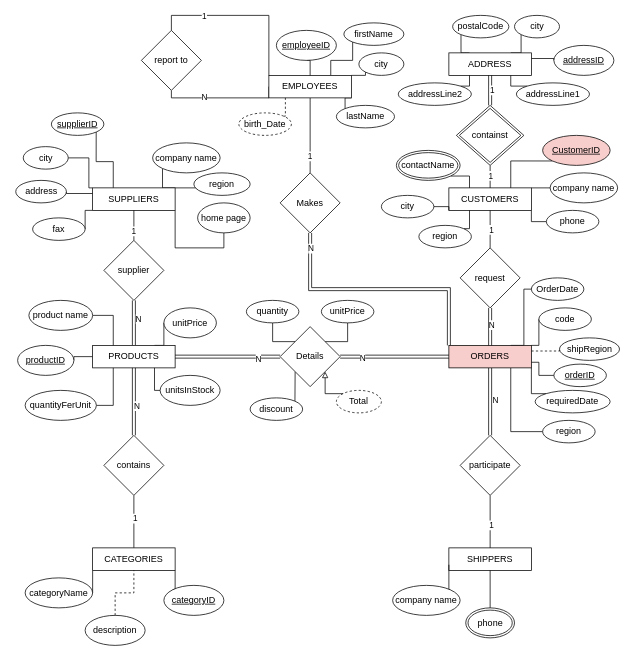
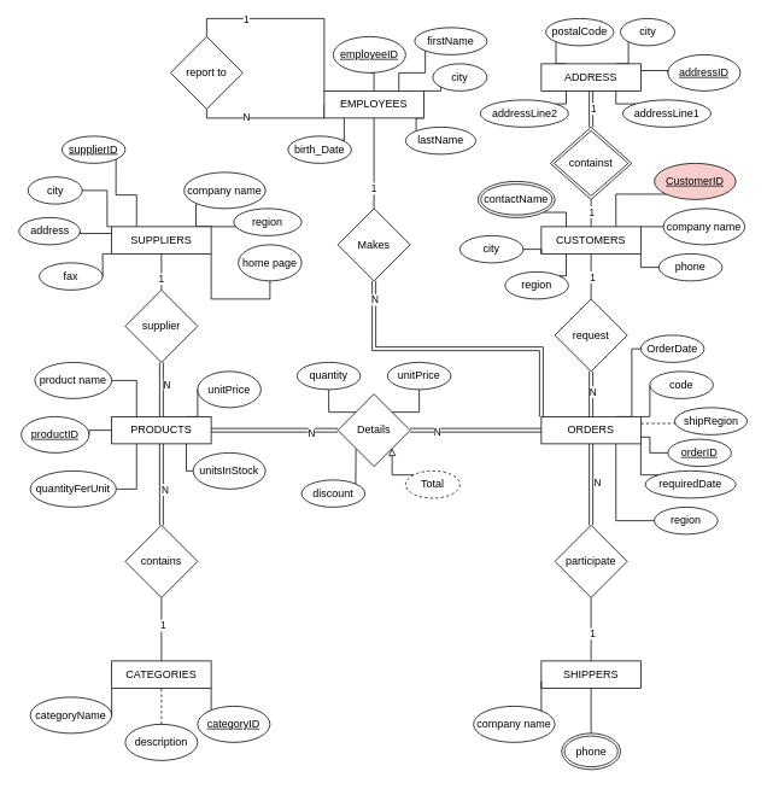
- <mxCell id="135" style="edgeStyle=orthogonalEdgeStyle;rounded=0;orthogonalLoop=1;jettySize=auto;html=1;exitX=1;exitY=0;exitDx=0;exitDy=0;entryX=0.2;entryY=1;entryDx=0;entryDy=0;entryPerimeter=0;endArrow=none;endFill=0;dashed=1;" edge="1" parent="1" source="125" target="9"><mxGeometry relative="1" as="geometry" /></mxCell>
+ <mxCell id="135" style="edgeStyle=orthogonalEdgeStyle;rounded=0;orthogonalLoop=1;jettySize=auto;html=1;exitX=1;exitY=0;exitDx=0;exitDy=0;entryX=0.2;entryY=1;entryDx=0;entryDy=0;entryPerimeter=0;endArrow=none;endFill=0;" edge="1" parent="1" source="125" target="9"><mxGeometry relative="1" as="geometry" /></mxCell>
- <mxCell id="125" value="birth_Date" style="ellipse;whiteSpace=wrap;html=1;dashed=1;" vertex="1" parent="1"><mxGeometry x="318" y="150" width="70" height="30" as="geometry" /></mxCell>
+ <mxCell id="125" value="birth_Date" style="ellipse;whiteSpace=wrap;html=1;" vertex="1" parent="1"><mxGeometry x="318" y="150" width="70" height="30" as="geometry" /></mxCell>
- <mxCell id="42" value="ORDERS" style="rounded=0;whiteSpace=wrap;html=1;fillColor=#f8cecc;" vertex="1" parent="1"><mxGeometry x="598" y="460" width="110" height="30" as="geometry" /></mxCell>
+ <mxCell id="42" value="ORDERS" style="rounded=0;whiteSpace=wrap;html=1;" vertex="1" parent="1"><mxGeometry x="598" y="460" width="110" height="30" as="geometry" /></mxCell>
- <mxCell id="69" value="description" style="ellipse;whiteSpace=wrap;html=1;" vertex="1" parent="1"><mxGeometry x="113" y="820" width="80" height="40" as="geometry" /></mxCell>
+ <mxCell id="69" value="description" style="ellipse;whiteSpace=wrap;html=1;" vertex="1" parent="1"><mxGeometry x="138" y="800" width="80" height="40" as="geometry" /></mxCell>
